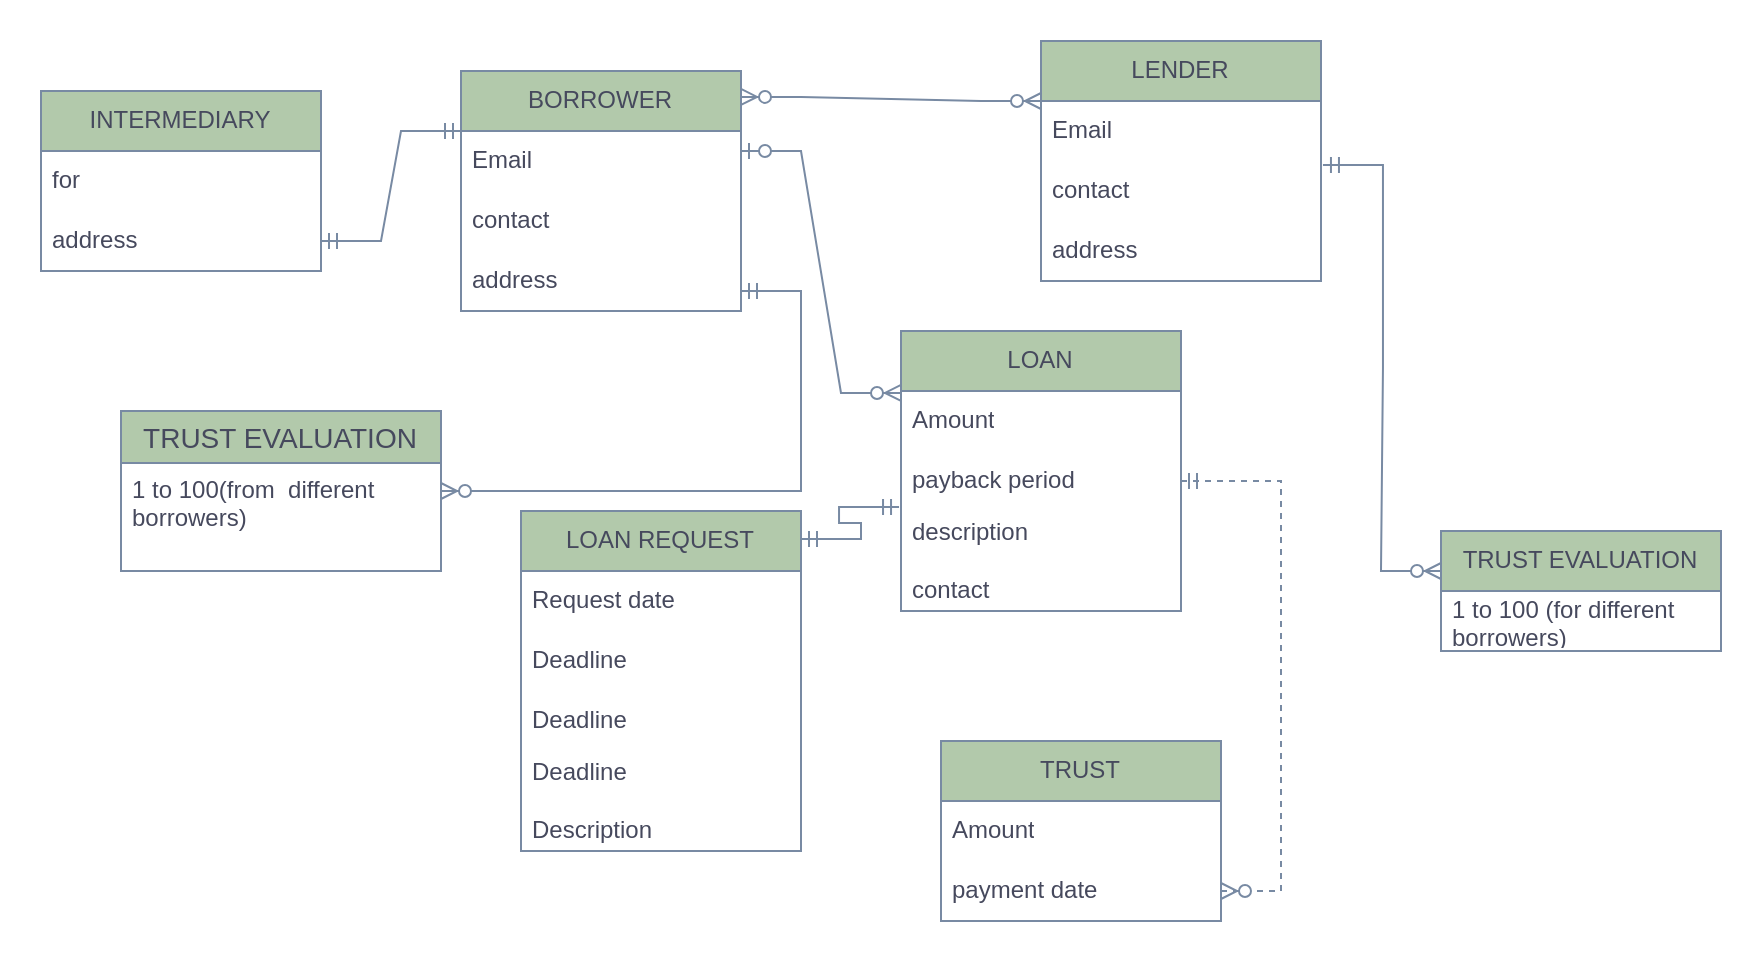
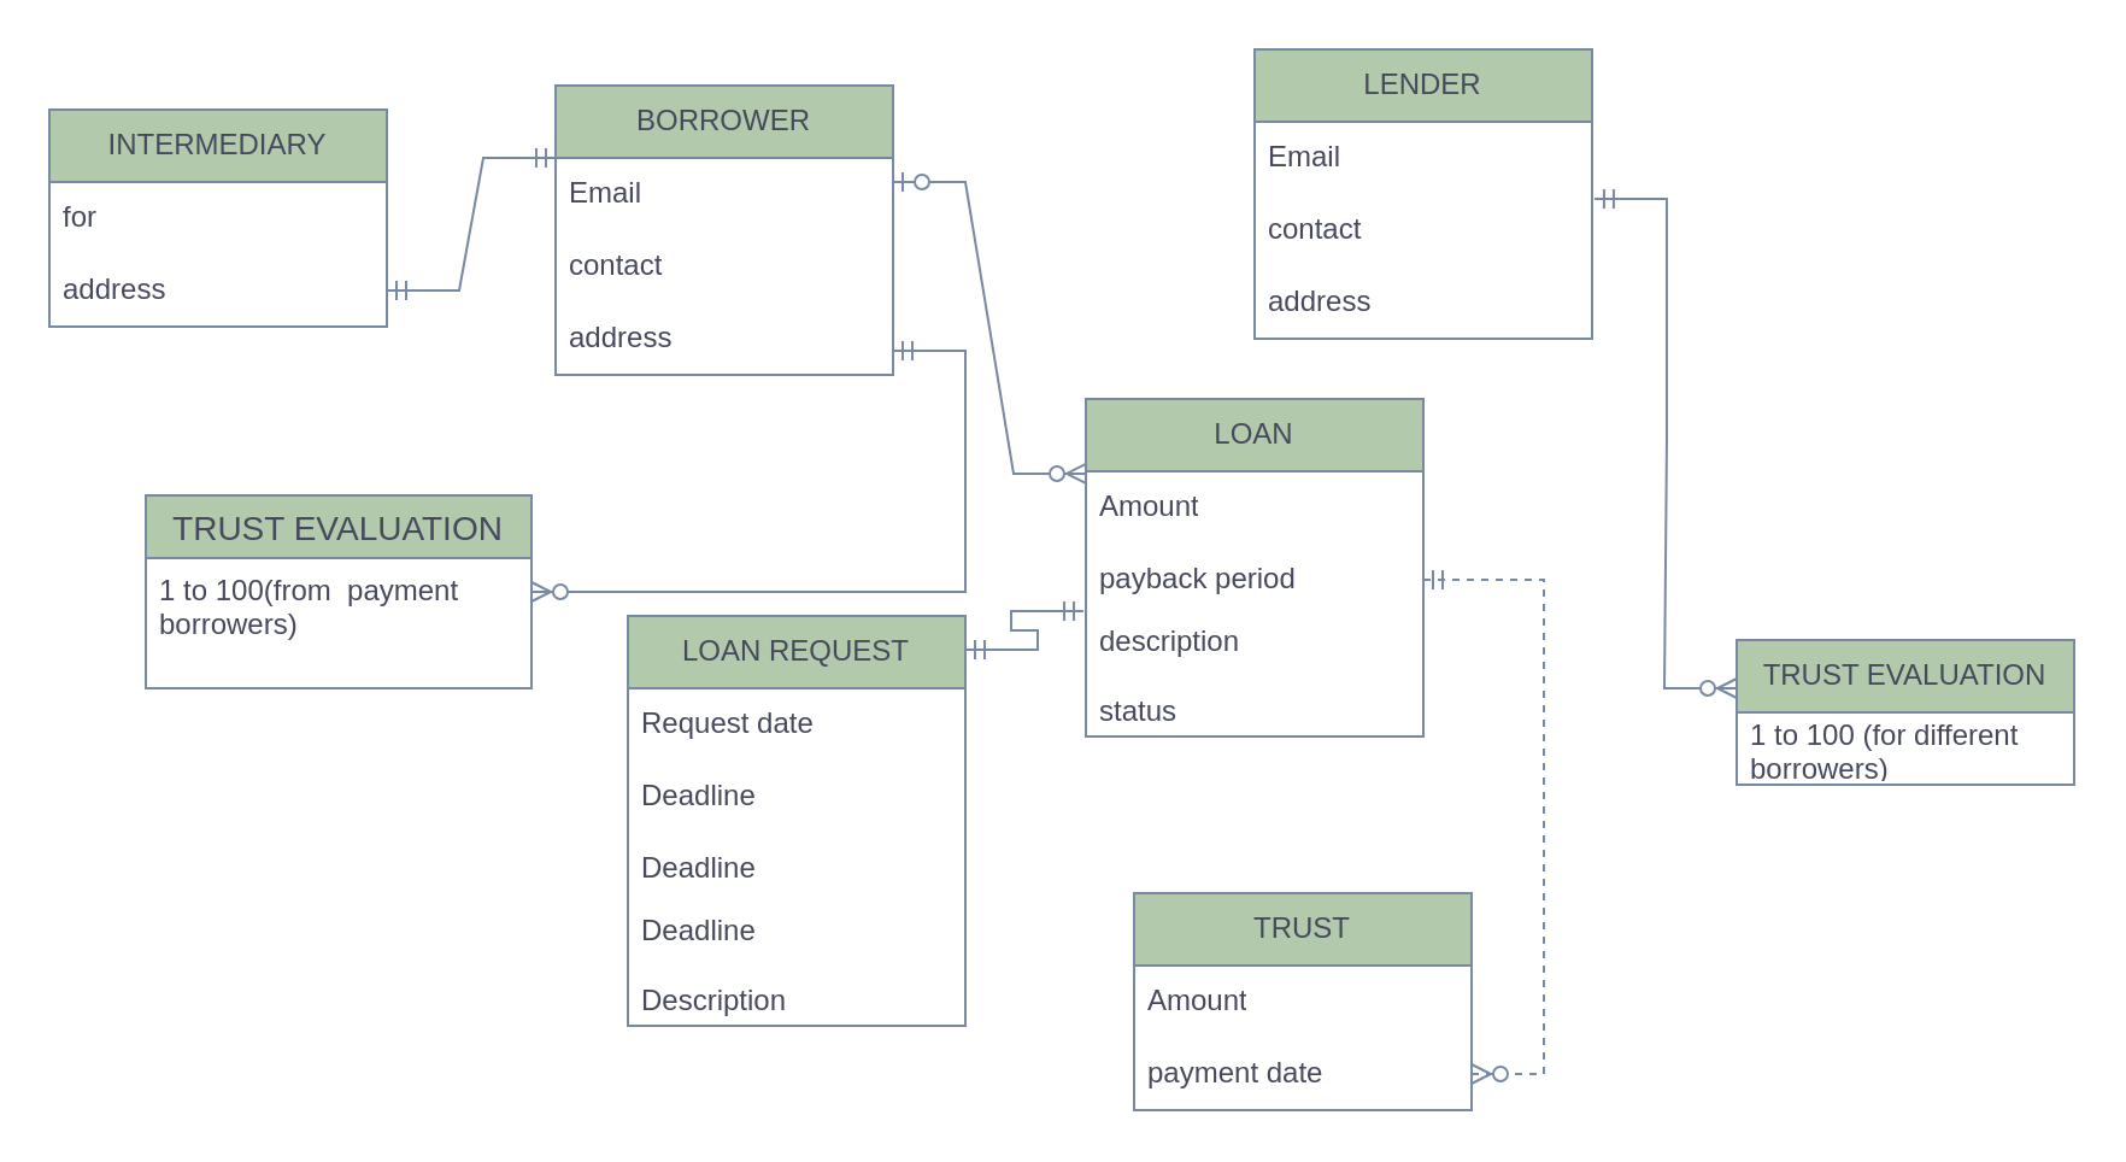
- <mxCell id="35" value="" style="edgeStyle=entityRelationEdgeStyle;fontSize=12;html=1;endArrow=ERzeroToMany;endFill=1;startArrow=ERzeroToMany;rounded=0;strokeColor=#788AA3;fontColor=#46495D;fillColor=#B2C9AB;exitX=1;exitY=0.108;exitDx=0;exitDy=0;exitPerimeter=0;entryX=0;entryY=0.25;entryDx=0;entryDy=0;" parent="1" source="2" target="6" edge="1"><mxGeometry width="100" height="100" relative="1" as="geometry"><mxPoint x="400" y="145" as="sourcePoint" /><mxPoint x="500" y="45" as="targetPoint" /></mxGeometry></mxCell>
- <mxCell id="32" value="1 to 100(from  different &#10;borrowers)&#10;&#10;&#10;" style="text;strokeColor=none;fillColor=none;spacingLeft=4;spacingRight=4;overflow=hidden;rotatable=0;points=[[0,0.5],[1,0.5]];portConstraint=eastwest;fontSize=12;fontColor=#46495D;" parent="31" vertex="1"><mxGeometry y="26" width="160" height="54" as="geometry" /></mxCell>
+ <mxCell id="32" value="1 to 100(from  payment &#10;borrowers)&#10;&#10;&#10;" style="text;strokeColor=none;fillColor=none;spacingLeft=4;spacingRight=4;overflow=hidden;rotatable=0;points=[[0,0.5],[1,0.5]];portConstraint=eastwest;fontSize=12;fontColor=#46495D;" parent="31" vertex="1"><mxGeometry y="26" width="160" height="54" as="geometry" /></mxCell>
- <mxCell id="21" value="description&lt;br&gt;&lt;br&gt;contact" style="text;strokeColor=none;fillColor=none;align=left;verticalAlign=middle;spacingLeft=4;spacingRight=4;overflow=hidden;points=[[0,0.5],[1,0.5]];portConstraint=eastwest;rotatable=0;whiteSpace=wrap;html=1;labelBackgroundColor=none;fontColor=#46495D;" parent="18" vertex="1"><mxGeometry y="90" width="140" height="50" as="geometry" /></mxCell>
+ <mxCell id="21" value="description&lt;br&gt;&lt;br&gt;status" style="text;strokeColor=none;fillColor=none;align=left;verticalAlign=middle;spacingLeft=4;spacingRight=4;overflow=hidden;points=[[0,0.5],[1,0.5]];portConstraint=eastwest;rotatable=0;whiteSpace=wrap;html=1;labelBackgroundColor=none;fontColor=#46495D;" parent="18" vertex="1"><mxGeometry y="90" width="140" height="50" as="geometry" /></mxCell>
